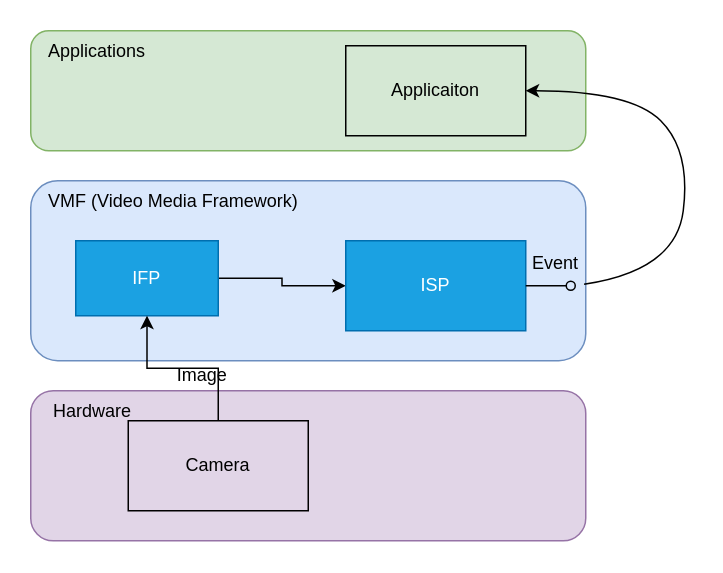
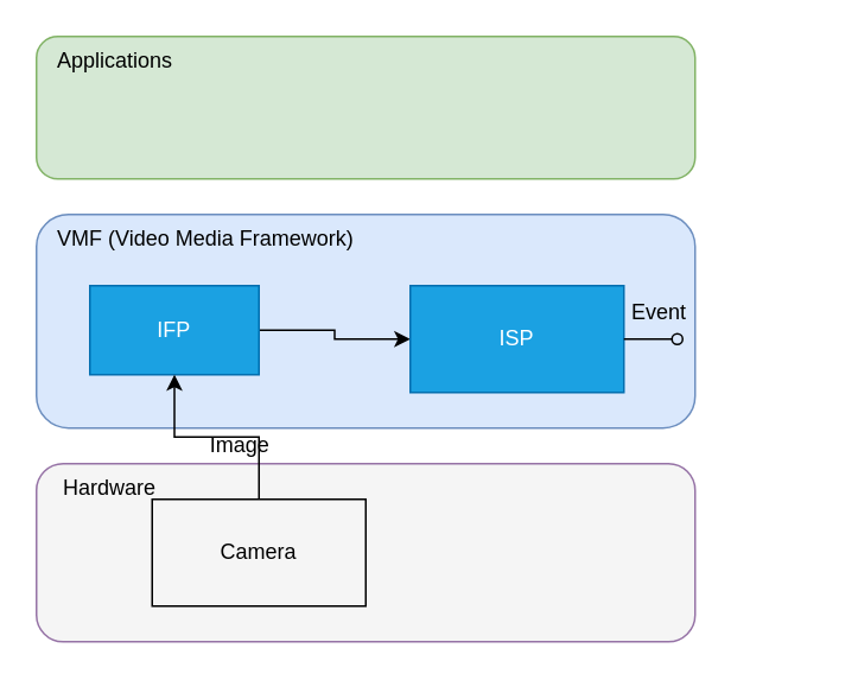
- <mxCell id="11" value="Applicaiton" style="rounded=0;whiteSpace=wrap;html=1;fillColor=none;" vertex="1" parent="1"><mxGeometry x="230" y="30" width="120" height="60" as="geometry" /></mxCell>
- <mxCell id="12" value="" style="curved=1;endArrow=classic;html=1;rounded=0;entryX=1;entryY=0.5;entryDx=0;entryDy=0;exitX=0.997;exitY=0.575;exitDx=0;exitDy=0;exitPerimeter=0;" edge="1" parent="1" source="4" target="11"><mxGeometry width="50" height="50" relative="1" as="geometry"><mxPoint x="400" y="190" as="sourcePoint" /><mxPoint x="410" y="70" as="targetPoint" /><Array as="points"><mxPoint x="450" y="180" /><mxPoint x="460" y="100" /><mxPoint x="420" y="60" /></Array></mxGeometry></mxCell>
- <mxCell id="2" value="&amp;nbsp; &amp;nbsp; Hardware" style="rounded=1;whiteSpace=wrap;html=1;verticalAlign=top;align=left;fillColor=#e1d5e7;strokeColor=#9673a6;" vertex="1" parent="1"><mxGeometry x="20" y="260" width="370" height="100" as="geometry" /></mxCell>
+ <mxCell id="2" value="&amp;nbsp; &amp;nbsp; Hardware" style="rounded=1;whiteSpace=wrap;html=1;verticalAlign=top;align=left;fillColor=#f5f5f5;strokeColor=#9673a6;" vertex="1" parent="1"><mxGeometry x="20" y="260" width="370" height="100" as="geometry" /></mxCell>
